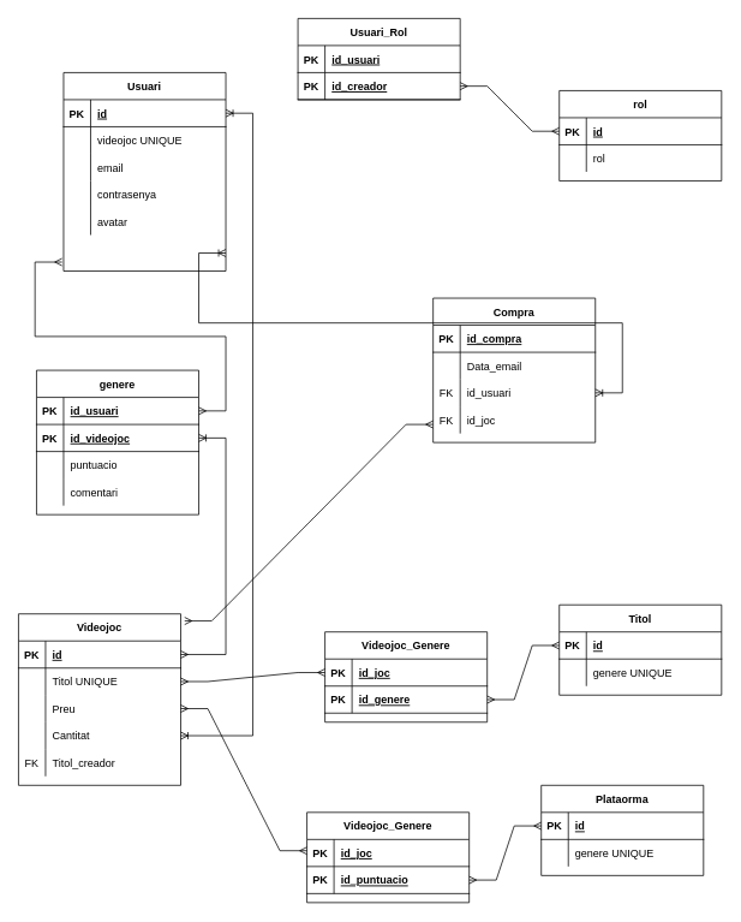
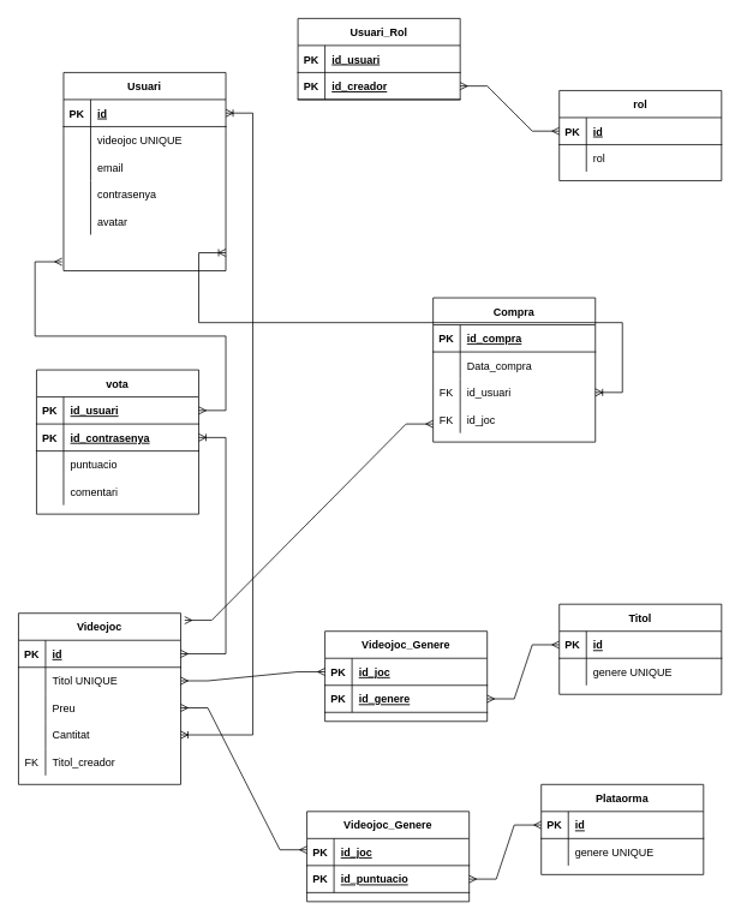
- <mxCell id="103" value="Data_email" style="shape=partialRectangle;connectable=0;fillColor=none;top=0;left=0;bottom=0;right=0;align=left;spacingLeft=6;overflow=hidden;" vertex="1" parent="101"><mxGeometry x="30" width="150" height="30" as="geometry"><mxRectangle width="150" height="30" as="alternateBounds" /></mxGeometry></mxCell>
+ <mxCell id="103" value="Data_compra" style="shape=partialRectangle;connectable=0;fillColor=none;top=0;left=0;bottom=0;right=0;align=left;spacingLeft=6;overflow=hidden;" vertex="1" parent="101"><mxGeometry x="30" width="150" height="30" as="geometry"><mxRectangle width="150" height="30" as="alternateBounds" /></mxGeometry></mxCell>
- <mxCell id="81" value="genere" style="shape=table;startSize=30;container=1;collapsible=1;childLayout=tableLayout;fixedRows=1;rowLines=0;fontStyle=1;align=center;resizeLast=1;" vertex="1" parent="1"><mxGeometry x="40" y="410" width="180" height="160" as="geometry" /></mxCell>
+ <mxCell id="81" value="vota" style="shape=table;startSize=30;container=1;collapsible=1;childLayout=tableLayout;fixedRows=1;rowLines=0;fontStyle=1;align=center;resizeLast=1;" vertex="1" parent="1"><mxGeometry x="40" y="410" width="180" height="160" as="geometry" /></mxCell>
- <mxCell id="87" value="id_videojoc" style="shape=partialRectangle;connectable=0;fillColor=none;top=0;left=0;bottom=0;right=0;align=left;spacingLeft=6;fontStyle=5;overflow=hidden;" vertex="1" parent="85"><mxGeometry x="30" width="150" height="30" as="geometry"><mxRectangle width="150" height="30" as="alternateBounds" /></mxGeometry></mxCell>
+ <mxCell id="87" value="id_contrasenya" style="shape=partialRectangle;connectable=0;fillColor=none;top=0;left=0;bottom=0;right=0;align=left;spacingLeft=6;fontStyle=5;overflow=hidden;" vertex="1" parent="85"><mxGeometry x="30" width="150" height="30" as="geometry"><mxRectangle width="150" height="30" as="alternateBounds" /></mxGeometry></mxCell>
